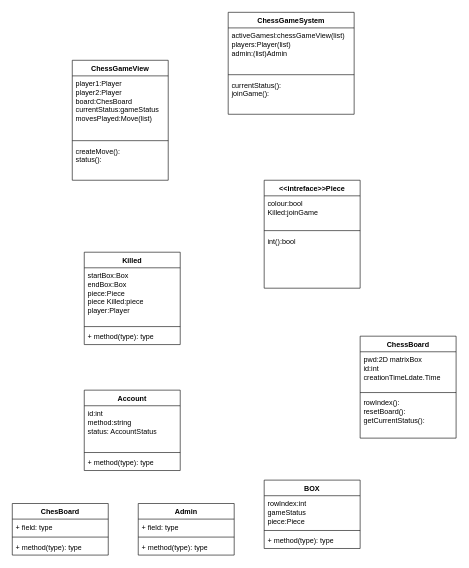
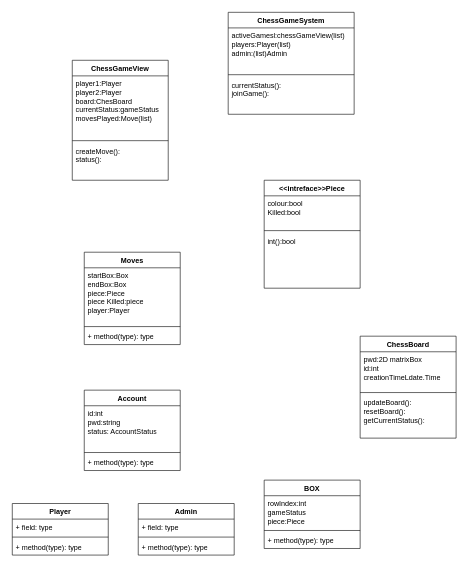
- <mxCell id="7" value="colour:bool&lt;div&gt;Killed:joinGame&lt;/div&gt;&lt;div&gt;&lt;br&gt;&lt;/div&gt;" style="text;strokeColor=none;fillColor=none;align=left;verticalAlign=top;spacingLeft=4;spacingRight=4;overflow=hidden;rotatable=0;points=[[0,0.5],[1,0.5]];portConstraint=eastwest;whiteSpace=wrap;html=1;" vertex="1" parent="6"><mxGeometry y="26" width="160" height="54" as="geometry" /></mxCell>
+ <mxCell id="7" value="colour:bool&lt;div&gt;Killed:bool&lt;/div&gt;&lt;div&gt;&lt;br&gt;&lt;/div&gt;" style="text;strokeColor=none;fillColor=none;align=left;verticalAlign=top;spacingLeft=4;spacingRight=4;overflow=hidden;rotatable=0;points=[[0,0.5],[1,0.5]];portConstraint=eastwest;whiteSpace=wrap;html=1;" vertex="1" parent="6"><mxGeometry y="26" width="160" height="54" as="geometry" /></mxCell>
- <mxCell id="14" value="Killed" style="swimlane;fontStyle=1;align=center;verticalAlign=top;childLayout=stackLayout;horizontal=1;startSize=26;horizontalStack=0;resizeParent=1;resizeParentMax=0;resizeLast=0;collapsible=1;marginBottom=0;whiteSpace=wrap;html=1;" vertex="1" parent="1"><mxGeometry x="140" y="420" width="160" height="154" as="geometry" /></mxCell>
+ <mxCell id="14" value="Moves" style="swimlane;fontStyle=1;align=center;verticalAlign=top;childLayout=stackLayout;horizontal=1;startSize=26;horizontalStack=0;resizeParent=1;resizeParentMax=0;resizeLast=0;collapsible=1;marginBottom=0;whiteSpace=wrap;html=1;" vertex="1" parent="1"><mxGeometry x="140" y="420" width="160" height="154" as="geometry" /></mxCell>
- <mxCell id="13" value="rowIndex():&lt;div&gt;resetBoard():&lt;/div&gt;&lt;div&gt;getCurrentStatus():&lt;/div&gt;" style="text;strokeColor=none;fillColor=none;align=left;verticalAlign=top;spacingLeft=4;spacingRight=4;overflow=hidden;rotatable=0;points=[[0,0.5],[1,0.5]];portConstraint=eastwest;whiteSpace=wrap;html=1;" vertex="1" parent="10"><mxGeometry y="98" width="160" height="72" as="geometry" /></mxCell>
+ <mxCell id="13" value="updateBoard():&lt;div&gt;resetBoard():&lt;/div&gt;&lt;div&gt;getCurrentStatus():&lt;/div&gt;" style="text;strokeColor=none;fillColor=none;align=left;verticalAlign=top;spacingLeft=4;spacingRight=4;overflow=hidden;rotatable=0;points=[[0,0.5],[1,0.5]];portConstraint=eastwest;whiteSpace=wrap;html=1;" vertex="1" parent="10"><mxGeometry y="98" width="160" height="72" as="geometry" /></mxCell>
- <mxCell id="19" value="id:int&lt;div&gt;method:string&lt;/div&gt;&lt;div&gt;status: AccountStatus&lt;/div&gt;" style="text;strokeColor=none;fillColor=none;align=left;verticalAlign=top;spacingLeft=4;spacingRight=4;overflow=hidden;rotatable=0;points=[[0,0.5],[1,0.5]];portConstraint=eastwest;whiteSpace=wrap;html=1;" vertex="1" parent="18"><mxGeometry y="26" width="160" height="74" as="geometry" /></mxCell>
+ <mxCell id="19" value="id:int&lt;div&gt;pwd:string&lt;/div&gt;&lt;div&gt;status: AccountStatus&lt;/div&gt;" style="text;strokeColor=none;fillColor=none;align=left;verticalAlign=top;spacingLeft=4;spacingRight=4;overflow=hidden;rotatable=0;points=[[0,0.5],[1,0.5]];portConstraint=eastwest;whiteSpace=wrap;html=1;" vertex="1" parent="18"><mxGeometry y="26" width="160" height="74" as="geometry" /></mxCell>
- <mxCell id="22" value="ChesBoard" style="swimlane;fontStyle=1;align=center;verticalAlign=top;childLayout=stackLayout;horizontal=1;startSize=26;horizontalStack=0;resizeParent=1;resizeParentMax=0;resizeLast=0;collapsible=1;marginBottom=0;whiteSpace=wrap;html=1;" vertex="1" parent="1"><mxGeometry x="20" y="839" width="160" height="86" as="geometry" /></mxCell>
+ <mxCell id="22" value="Player" style="swimlane;fontStyle=1;align=center;verticalAlign=top;childLayout=stackLayout;horizontal=1;startSize=26;horizontalStack=0;resizeParent=1;resizeParentMax=0;resizeLast=0;collapsible=1;marginBottom=0;whiteSpace=wrap;html=1;" vertex="1" parent="1"><mxGeometry x="20" y="839" width="160" height="86" as="geometry" /></mxCell>
